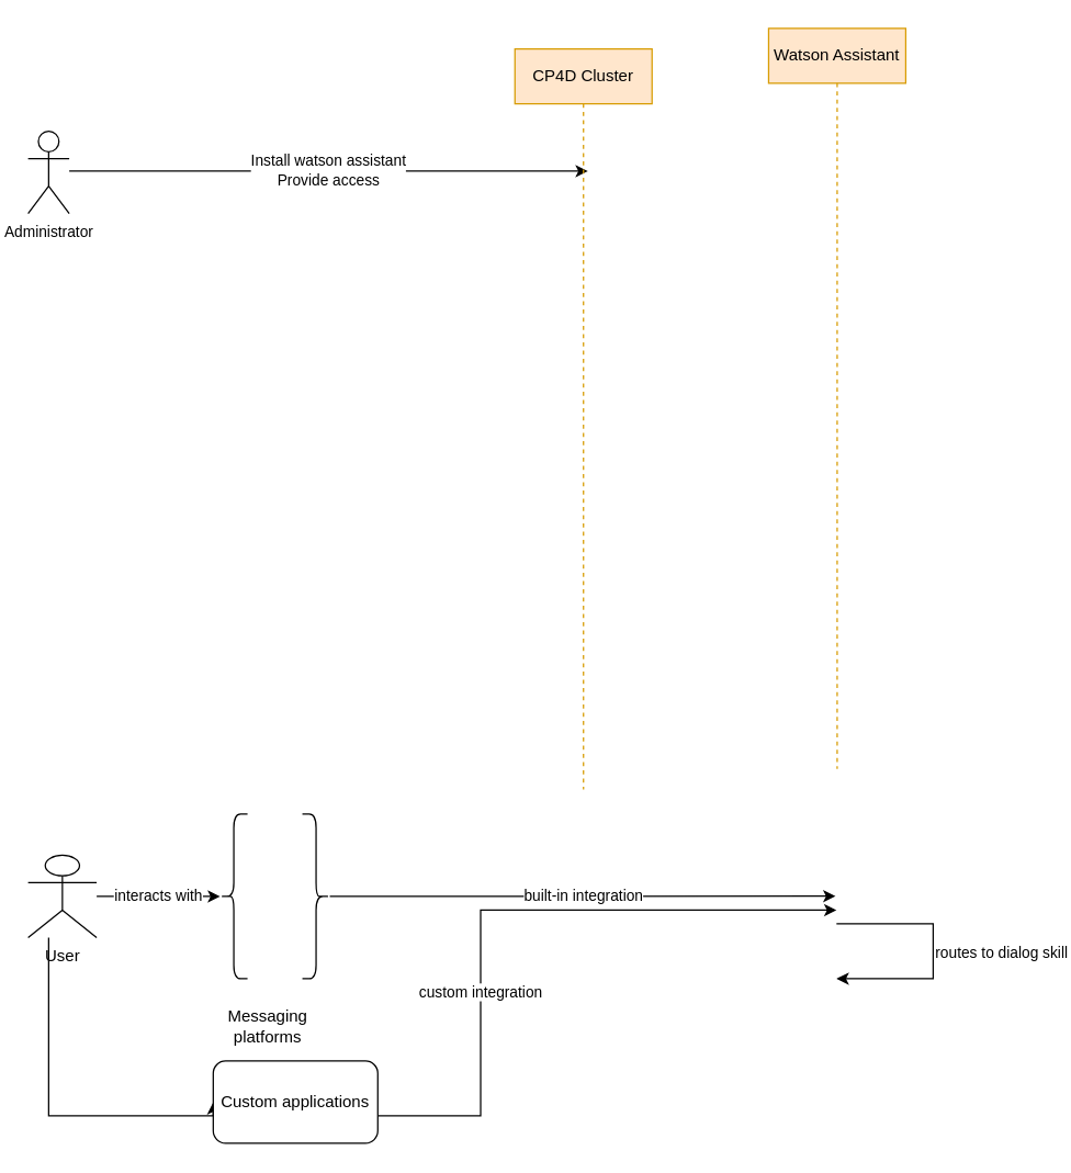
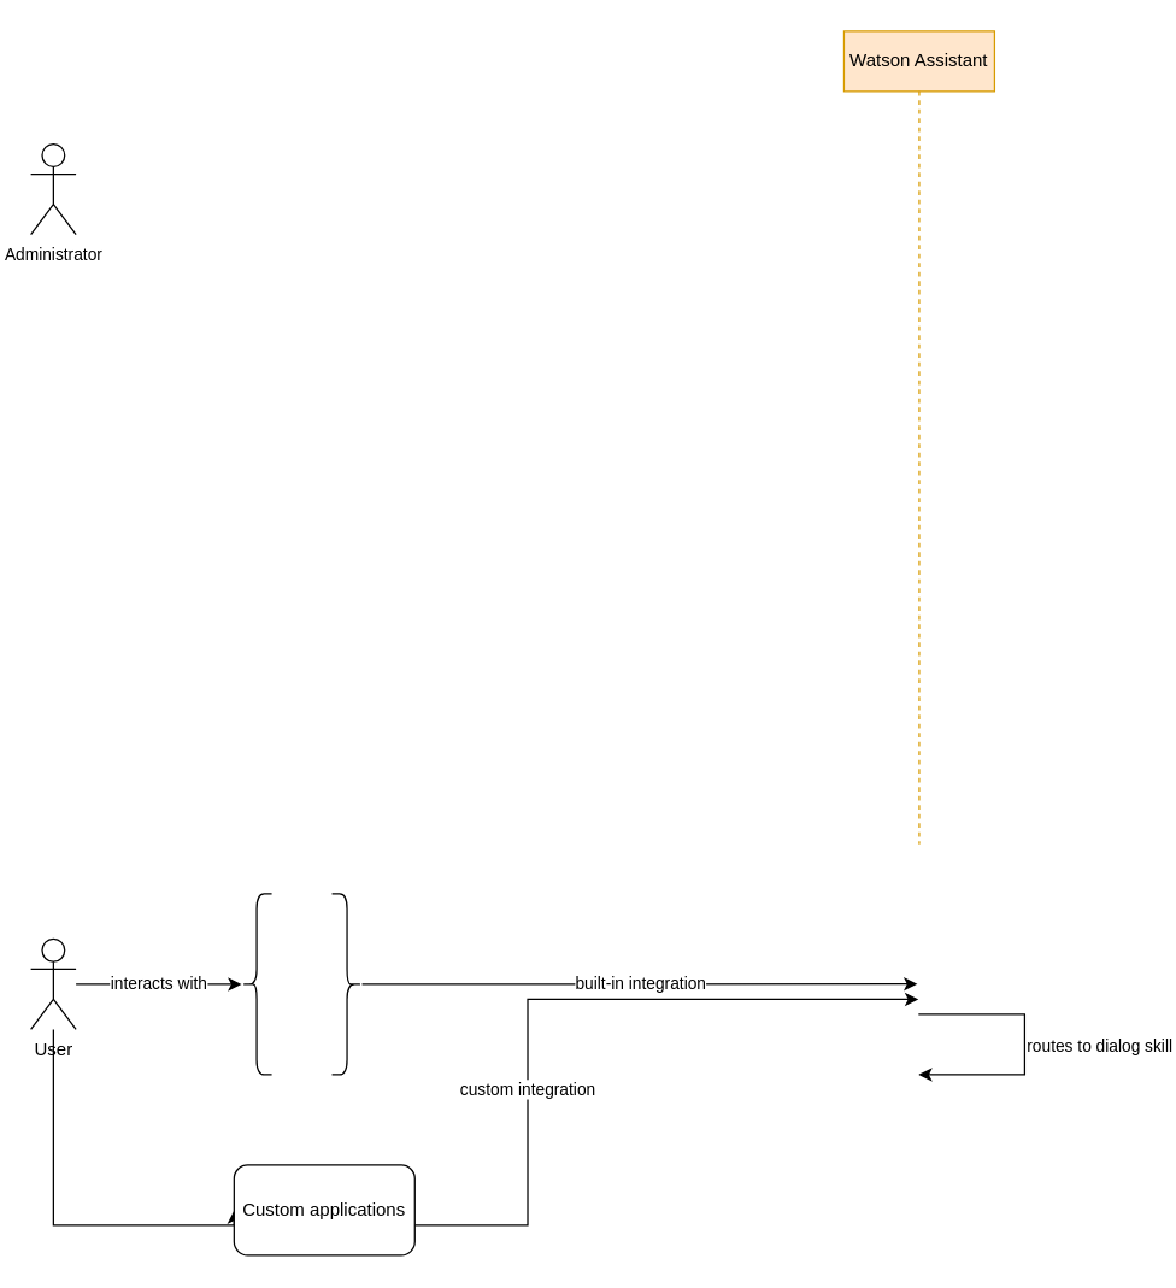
- <mxCell id="2" value="Install watson assistant&lt;br&gt;Provide access" style="edgeStyle=orthogonalEdgeStyle;rounded=0;orthogonalLoop=1;jettySize=auto;html=1;entryX=0.532;entryY=0.165;entryDx=0;entryDy=0;entryPerimeter=0;" edge="1" parent="1" source="3" target="4"><mxGeometry relative="1" as="geometry"><Array as="points"><mxPoint x="232" y="125" /></Array></mxGeometry></mxCell>
- <mxCell id="4" value="CP4D Cluster" style="shape=umlLifeline;perimeter=lifelinePerimeter;whiteSpace=wrap;html=1;container=1;collapsible=0;recursiveResize=0;outlineConnect=0;fillColor=#ffe6cc;strokeColor=#d79b00;" vertex="1" parent="1"><mxGeometry x="375" y="35" width="100" height="540" as="geometry" /></mxCell>
- <mxCell id="8" value="User" style="shape=umlActor;verticalLabelPosition=bottom;verticalAlign=top;html=1;outlineConnect=0;" vertex="1" parent="1"><mxGeometry x="20" y="623" width="50" height="60" as="geometry" /></mxCell>
+ <mxCell id="8" value="User" style="shape=umlActor;verticalLabelPosition=bottom;verticalAlign=top;html=1;outlineConnect=0;" vertex="1" parent="1"><mxGeometry x="20" y="623" width="30" height="60" as="geometry" /></mxCell>
- <mxCell id="12" value="Messaging platforms" style="text;html=1;strokeColor=none;fillColor=none;align=center;verticalAlign=middle;whiteSpace=wrap;rounded=0;" vertex="1" parent="1"><mxGeometry x="160" y="733" width="70" height="30" as="geometry" /></mxCell>
